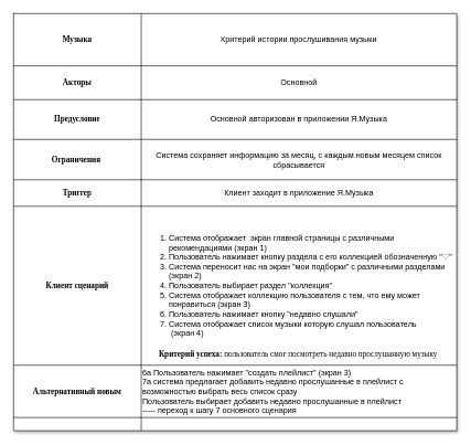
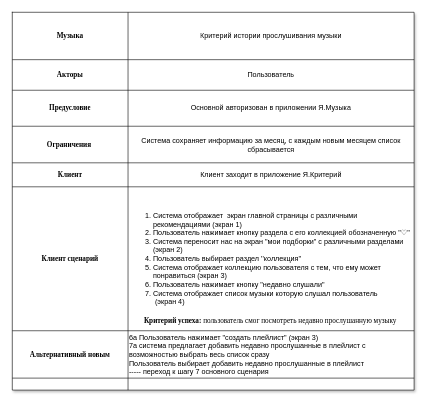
- <mxCell id="8" value="Основной" style="shape=partialRectangle;html=1;whiteSpace=wrap;connectable=0;strokeColor=inherit;overflow=hidden;fillColor=none;top=0;left=0;bottom=0;right=0;pointerEvents=1;" vertex="1" parent="6"><mxGeometry x="193" width="477" height="51" as="geometry"><mxRectangle width="477" height="51" as="alternateBounds" /></mxGeometry></mxCell>
+ <mxCell id="8" value="Пользователь" style="shape=partialRectangle;html=1;whiteSpace=wrap;connectable=0;strokeColor=inherit;overflow=hidden;fillColor=none;top=0;left=0;bottom=0;right=0;pointerEvents=1;" vertex="1" parent="6"><mxGeometry x="193" width="477" height="51" as="geometry"><mxRectangle width="477" height="51" as="alternateBounds" /></mxGeometry></mxCell>
- <mxCell id="16" value="&lt;font face=&quot;Times New Roman&quot;&gt;&lt;b&gt;Триггер&lt;/b&gt;&lt;/font&gt;" style="shape=partialRectangle;html=1;whiteSpace=wrap;connectable=0;strokeColor=inherit;overflow=hidden;fillColor=none;top=0;left=0;bottom=0;right=0;pointerEvents=1;" vertex="1" parent="15"><mxGeometry width="193" height="40" as="geometry"><mxRectangle width="193" height="40" as="alternateBounds" /></mxGeometry></mxCell>
+ <mxCell id="16" value="&lt;font face=&quot;Times New Roman&quot;&gt;&lt;b&gt;Клиент&lt;/b&gt;&lt;/font&gt;" style="shape=partialRectangle;html=1;whiteSpace=wrap;connectable=0;strokeColor=inherit;overflow=hidden;fillColor=none;top=0;left=0;bottom=0;right=0;pointerEvents=1;" vertex="1" parent="15"><mxGeometry width="193" height="40" as="geometry"><mxRectangle width="193" height="40" as="alternateBounds" /></mxGeometry></mxCell>
- <mxCell id="17" value="Клиент заходит в приложение Я.Музыка" style="shape=partialRectangle;html=1;whiteSpace=wrap;connectable=0;strokeColor=inherit;overflow=hidden;fillColor=none;top=0;left=0;bottom=0;right=0;pointerEvents=1;" vertex="1" parent="15"><mxGeometry x="193" width="477" height="40" as="geometry"><mxRectangle width="477" height="40" as="alternateBounds" /></mxGeometry></mxCell>
+ <mxCell id="17" value="Клиент заходит в приложение Я.Критерий" style="shape=partialRectangle;html=1;whiteSpace=wrap;connectable=0;strokeColor=inherit;overflow=hidden;fillColor=none;top=0;left=0;bottom=0;right=0;pointerEvents=1;" vertex="1" parent="15"><mxGeometry x="193" width="477" height="40" as="geometry"><mxRectangle width="477" height="40" as="alternateBounds" /></mxGeometry></mxCell>
